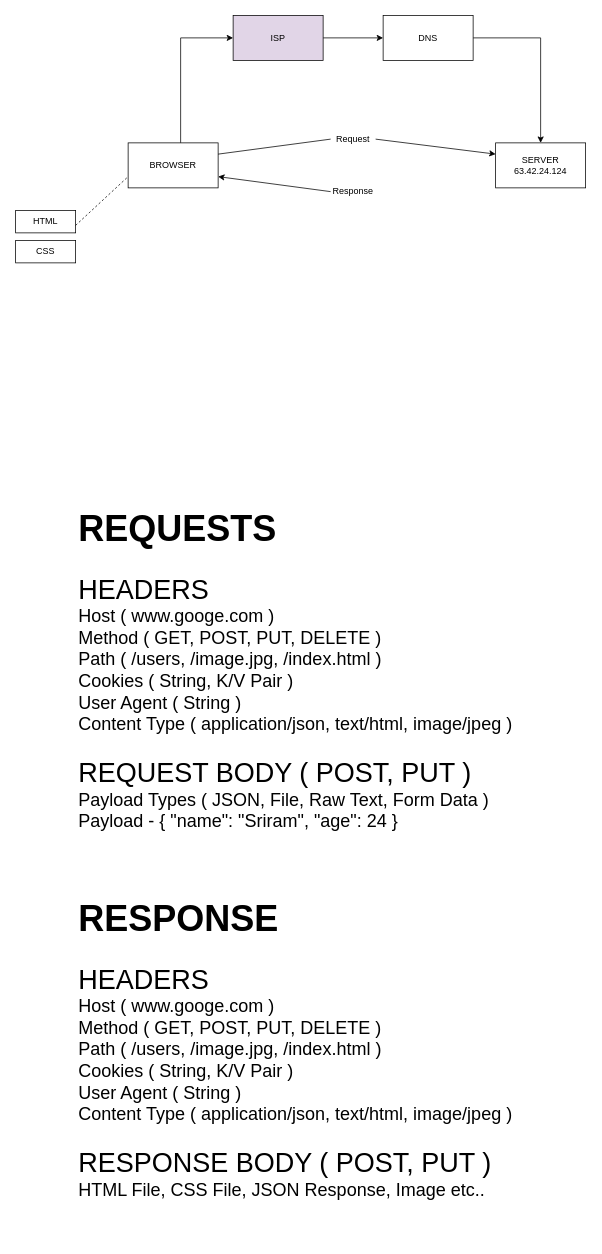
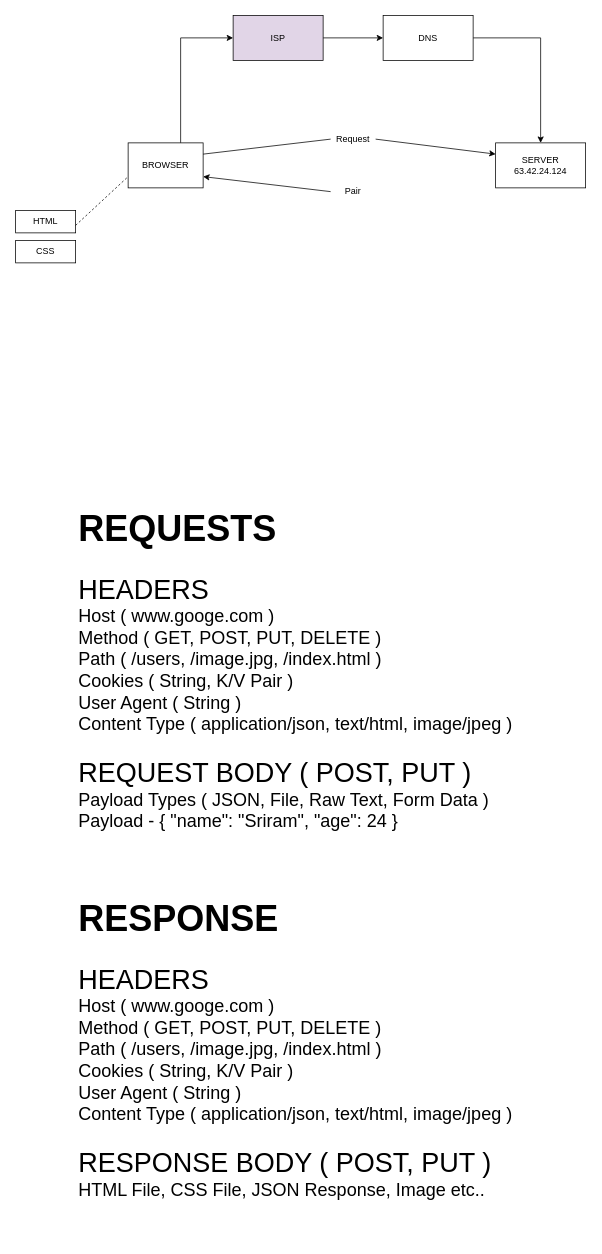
- <mxCell id="7" value="BROWSER" style="rounded=0;whiteSpace=wrap;html=1;" vertex="1" parent="1"><mxGeometry x="170" y="190" width="120" height="60" as="geometry" /></mxCell>
+ <mxCell id="7" value="BROWSER" style="rounded=0;whiteSpace=wrap;html=1;" vertex="1" parent="1"><mxGeometry x="170" y="190" width="100" height="60" as="geometry" /></mxCell>
- <mxCell id="15" value="Response" style="text;html=1;strokeColor=none;fillColor=none;align=center;verticalAlign=middle;whiteSpace=wrap;rounded=0;" vertex="1" parent="1"><mxGeometry x="440" y="240" width="60" height="30" as="geometry" /></mxCell>
+ <mxCell id="15" value="Pair" style="text;html=1;strokeColor=none;fillColor=none;align=center;verticalAlign=middle;whiteSpace=wrap;rounded=0;" vertex="1" parent="1"><mxGeometry x="440" y="240" width="60" height="30" as="geometry" /></mxCell>
